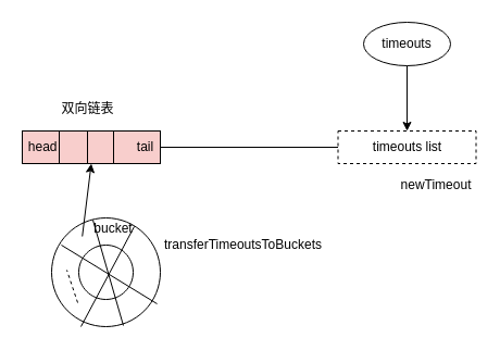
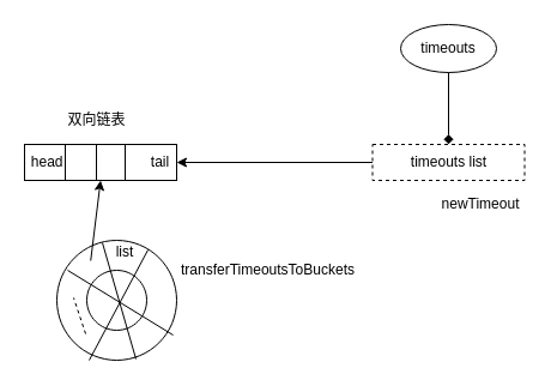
- <mxCell id="16" value="" style="endArrow=classic;html=1;entryX=0.5;entryY=0;entryDx=0;entryDy=0;exitX=0.5;exitY=1;exitDx=0;exitDy=0;" edge="1" parent="1" source="15" target="14"><mxGeometry width="50" height="50" relative="1" as="geometry"><mxPoint x="260.5" as="sourcePoint" y="40" /><mxPoint x="310.5" y="-10" as="targetPoint" /></mxGeometry></mxCell>
+ <mxCell id="16" value="" style="endArrow=diamond;html=1;entryX=0.5;entryY=0;entryDx=0;entryDy=0;exitX=0.5;exitY=1;exitDx=0;exitDy=0;" edge="1" parent="1" source="15" target="14"><mxGeometry width="50" height="50" relative="1" as="geometry"><mxPoint x="260.5" as="sourcePoint" y="40" /><mxPoint x="310.5" y="-10" as="targetPoint" /></mxGeometry></mxCell>
- <mxCell id="7" value="head&amp;nbsp; &amp;nbsp; &amp;nbsp; &amp;nbsp; &amp;nbsp; &amp;nbsp; &amp;nbsp; &amp;nbsp; &amp;nbsp; &amp;nbsp; &amp;nbsp; tail" style="rounded=0;whiteSpace=wrap;html=1;fillColor=#f8cecc;" vertex="1" parent="1"><mxGeometry x="20" y="120" width="127" height="30" as="geometry" /></mxCell>
+ <mxCell id="7" value="head&amp;nbsp; &amp;nbsp; &amp;nbsp; &amp;nbsp; &amp;nbsp; &amp;nbsp; &amp;nbsp; &amp;nbsp; &amp;nbsp; &amp;nbsp; &amp;nbsp; tail" style="rounded=0;whiteSpace=wrap;html=1;" vertex="1" parent="1"><mxGeometry x="20" y="120" width="127" height="30" as="geometry" /></mxCell>
- <mxCell id="18" value="" style="endArrow=none;html=1;exitX=0;exitY=0.5;exitDx=0;exitDy=0;entryX=1;entryY=0.5;entryDx=0;entryDy=0;" edge="1" parent="1" source="14" target="7"><mxGeometry width="50" height="50" relative="1" as="geometry"><mxPoint x="24" y="370" as="sourcePoint" /><mxPoint x="74" y="320" as="targetPoint" /></mxGeometry></mxCell>
+ <mxCell id="18" value="" style="endArrow=classic;html=1;exitX=0;exitY=0.5;exitDx=0;exitDy=0;entryX=1;entryY=0.5;entryDx=0;entryDy=0;" edge="1" parent="1" source="14" target="7"><mxGeometry width="50" height="50" relative="1" as="geometry"><mxPoint x="24" y="370" as="sourcePoint" /><mxPoint x="74" y="320" as="targetPoint" /></mxGeometry></mxCell>
- <mxCell id="13" value="bucket" style="text;html=1;strokeColor=none;fillColor=none;align=center;verticalAlign=middle;whiteSpace=wrap;rounded=0;" vertex="1" parent="1"><mxGeometry x="84" y="200" width="40" height="20" as="geometry" /></mxCell>
+ <mxCell id="13" value="list" style="text;html=1;strokeColor=none;fillColor=none;align=center;verticalAlign=middle;whiteSpace=wrap;rounded=0;" vertex="1" parent="1"><mxGeometry x="84" y="200" width="40" height="20" as="geometry" /></mxCell>
